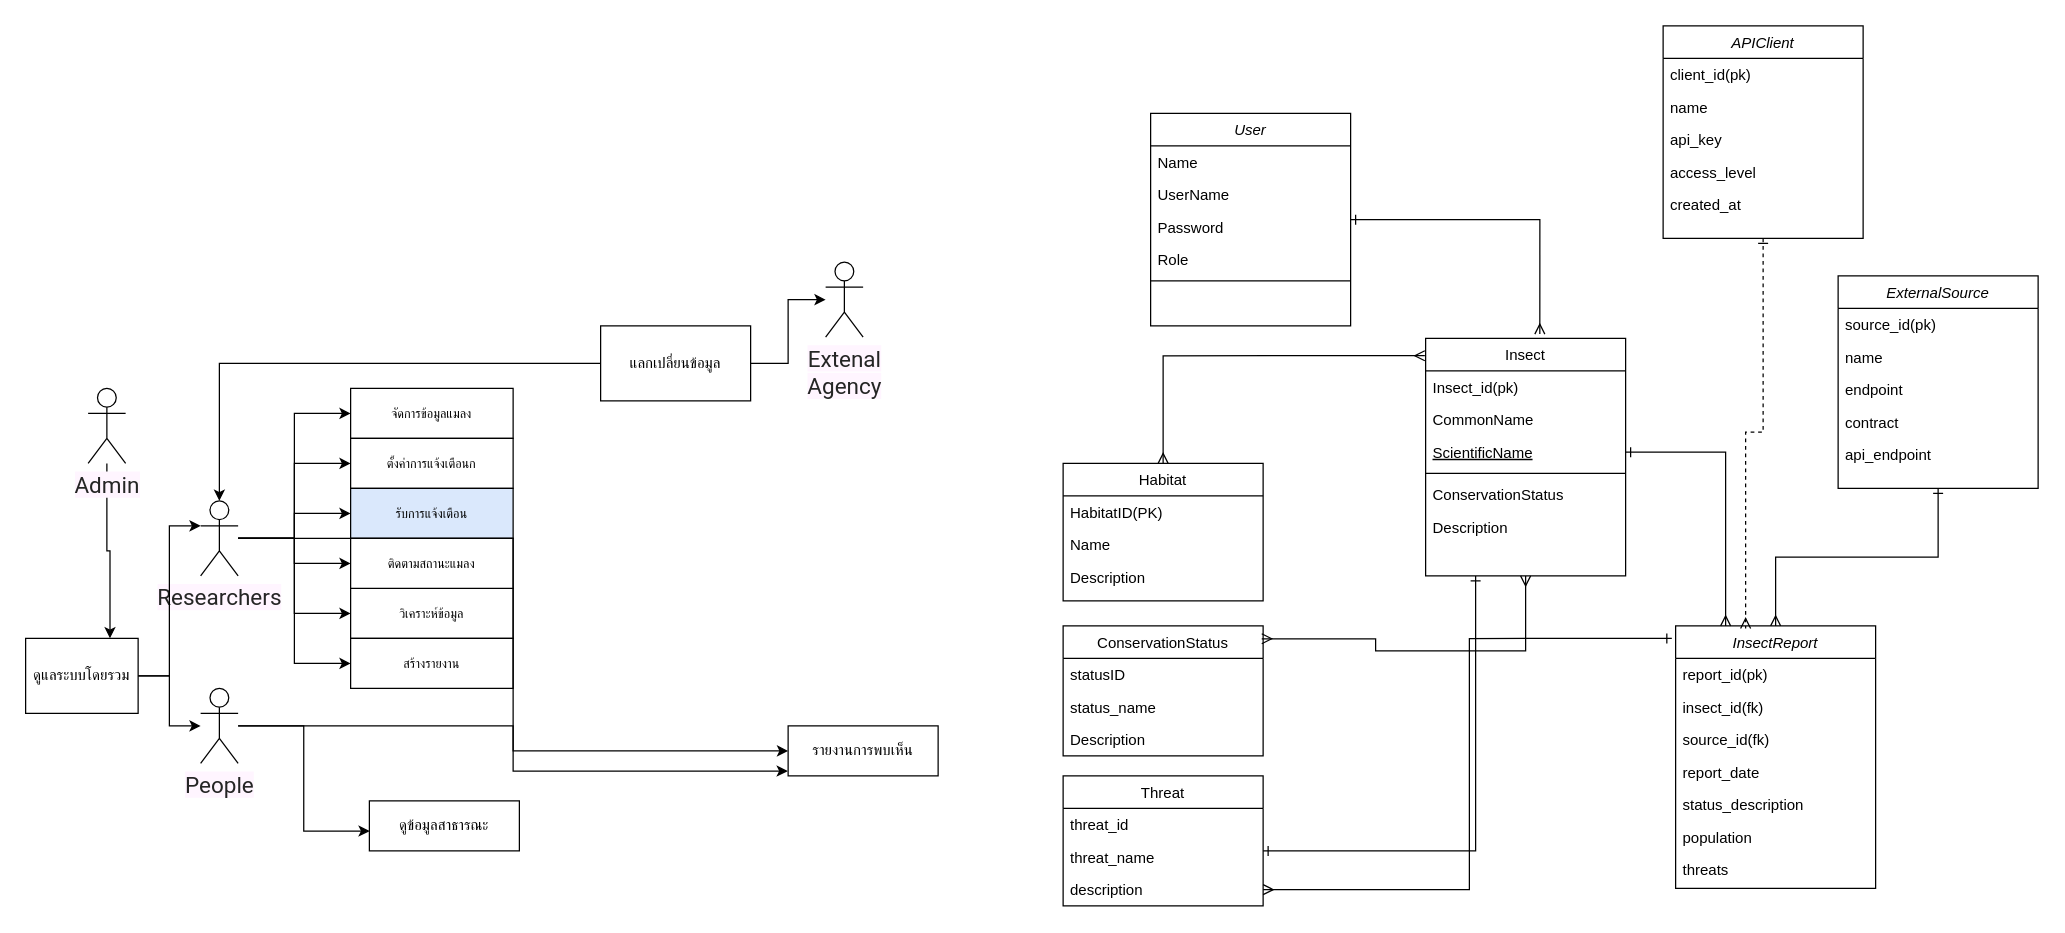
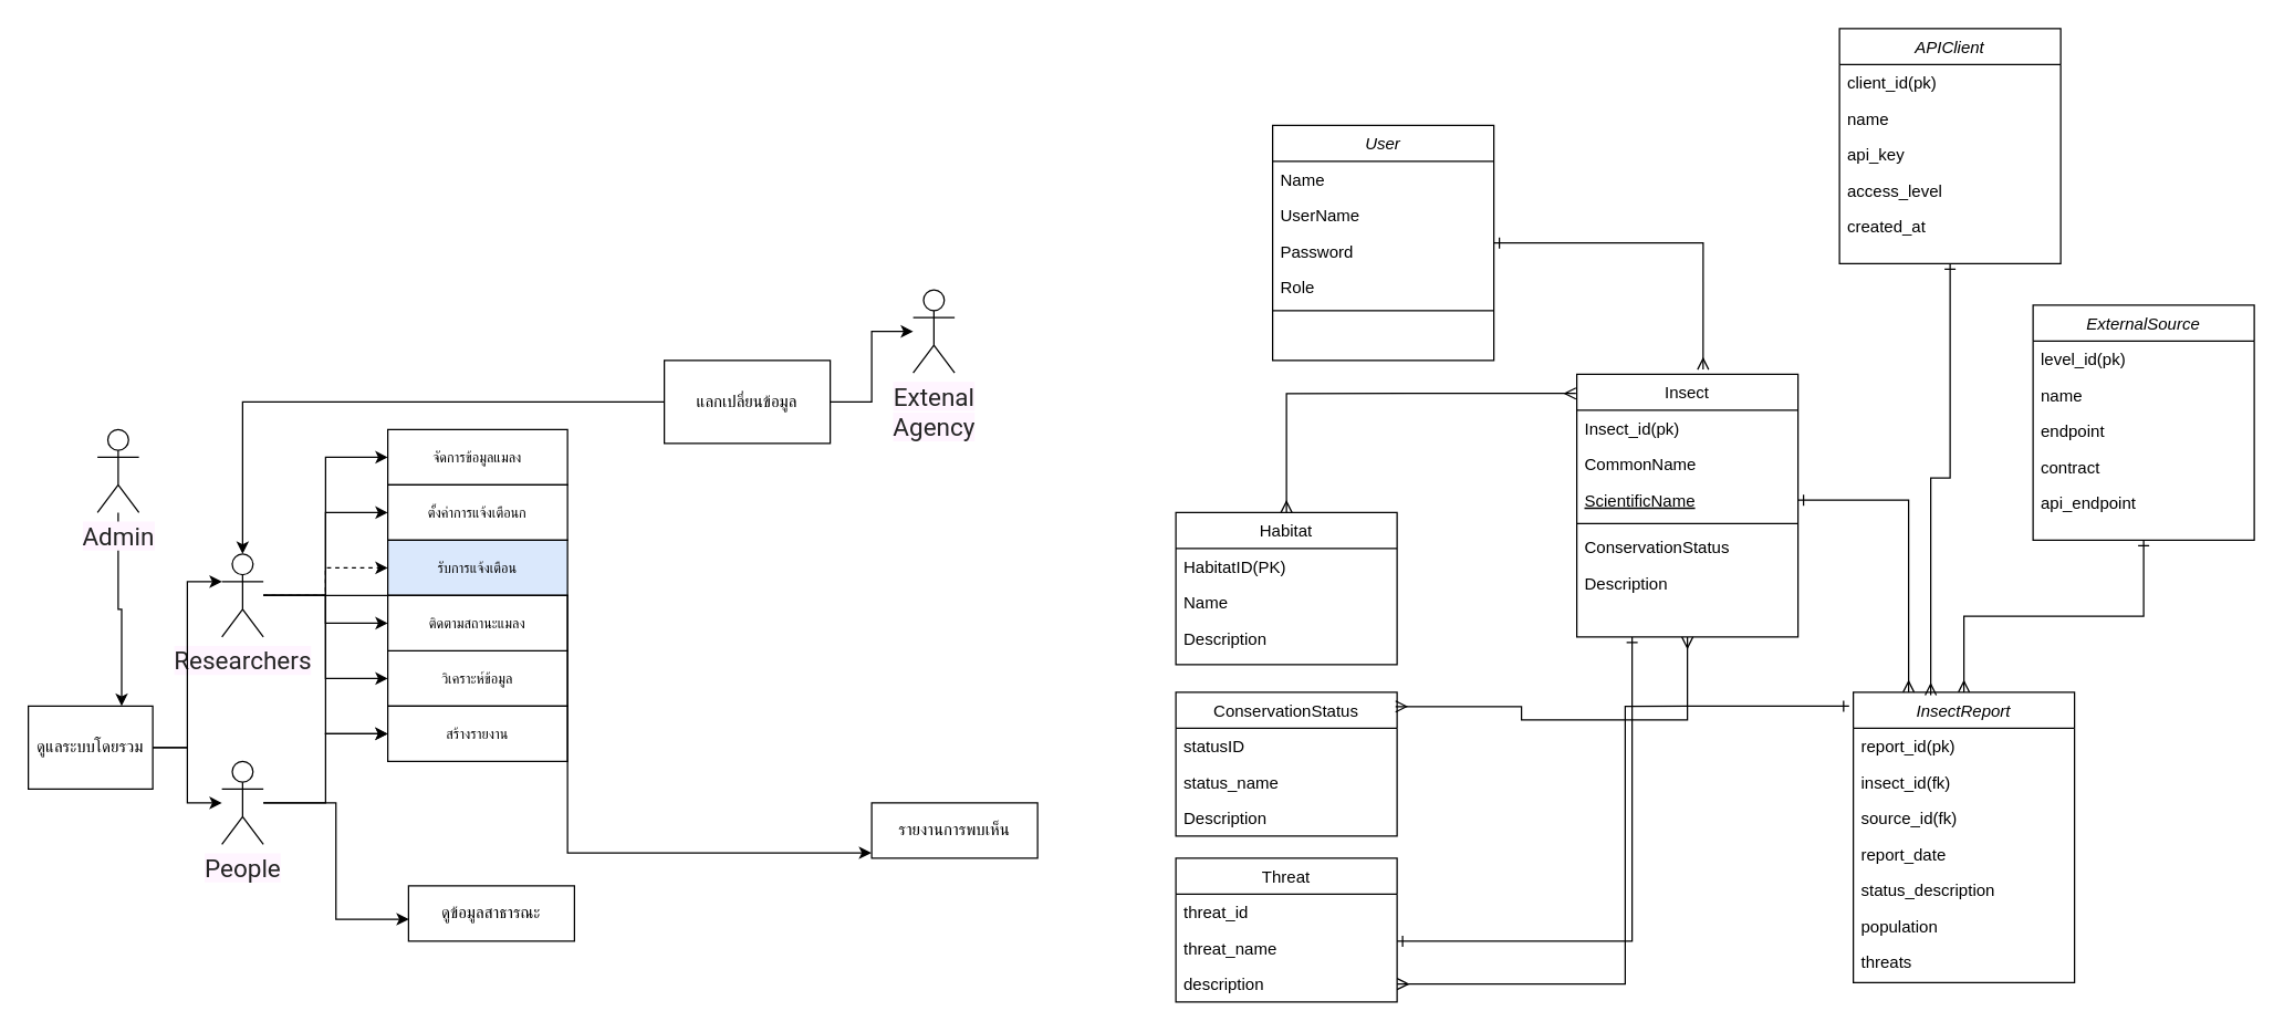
- <mxCell id="33" value="source_id(pk)" style="text;align=left;verticalAlign=top;spacingLeft=4;spacingRight=4;overflow=hidden;rotatable=0;points=[[0,0.5],[1,0.5]];portConstraint=eastwest;" vertex="1" parent="32"><mxGeometry y="26" width="160" height="26" as="geometry" /></mxCell>
+ <mxCell id="33" value="level_id(pk)" style="text;align=left;verticalAlign=top;spacingLeft=4;spacingRight=4;overflow=hidden;rotatable=0;points=[[0,0.5],[1,0.5]];portConstraint=eastwest;" vertex="1" parent="32"><mxGeometry y="26" width="160" height="26" as="geometry" /></mxCell>
- <mxCell id="53" style="edgeStyle=orthogonalEdgeStyle;rounded=0;orthogonalLoop=1;jettySize=auto;html=1;entryX=0.35;entryY=0.01;entryDx=0;entryDy=0;entryPerimeter=0;endArrow=ERmany;endFill=0;startArrow=ERone;startFill=0;dashed=1;" edge="1" parent="1" source="38" target="44"><mxGeometry relative="1" as="geometry" /></mxCell>
+ <mxCell id="53" style="edgeStyle=orthogonalEdgeStyle;rounded=0;orthogonalLoop=1;jettySize=auto;html=1;entryX=0.35;entryY=0.01;entryDx=0;entryDy=0;entryPerimeter=0;endArrow=ERmany;endFill=0;startArrow=ERone;startFill=0;" edge="1" parent="1" source="38" target="44"><mxGeometry relative="1" as="geometry" /></mxCell>
- <mxCell id="57" style="edgeStyle=orthogonalEdgeStyle;rounded=0;orthogonalLoop=1;jettySize=auto;html=1;entryX=0;entryY=0.5;entryDx=0;entryDy=0;" edge="1" parent="1" source="61" target="66"><mxGeometry relative="1" as="geometry" /></mxCell>
+ <mxCell id="57" style="edgeStyle=orthogonalEdgeStyle;rounded=0;orthogonalLoop=1;jettySize=auto;html=1;entryX=0;entryY=0.5;entryDx=0;entryDy=0;dashed=1;" edge="1" parent="1" source="61" target="66"><mxGeometry relative="1" as="geometry" /></mxCell>
- <mxCell id="62" style="edgeStyle=orthogonalEdgeStyle;rounded=0;orthogonalLoop=1;jettySize=auto;html=1;entryX=0;entryY=0.5;entryDx=0;entryDy=0;" edge="1" parent="1" source="63" target="70"><mxGeometry relative="1" as="geometry" /></mxCell>
+ <mxCell id="62" style="edgeStyle=orthogonalEdgeStyle;rounded=0;orthogonalLoop=1;jettySize=auto;html=1;" edge="1" parent="1" source="63" target="68"><mxGeometry relative="1" as="geometry" /></mxCell>
